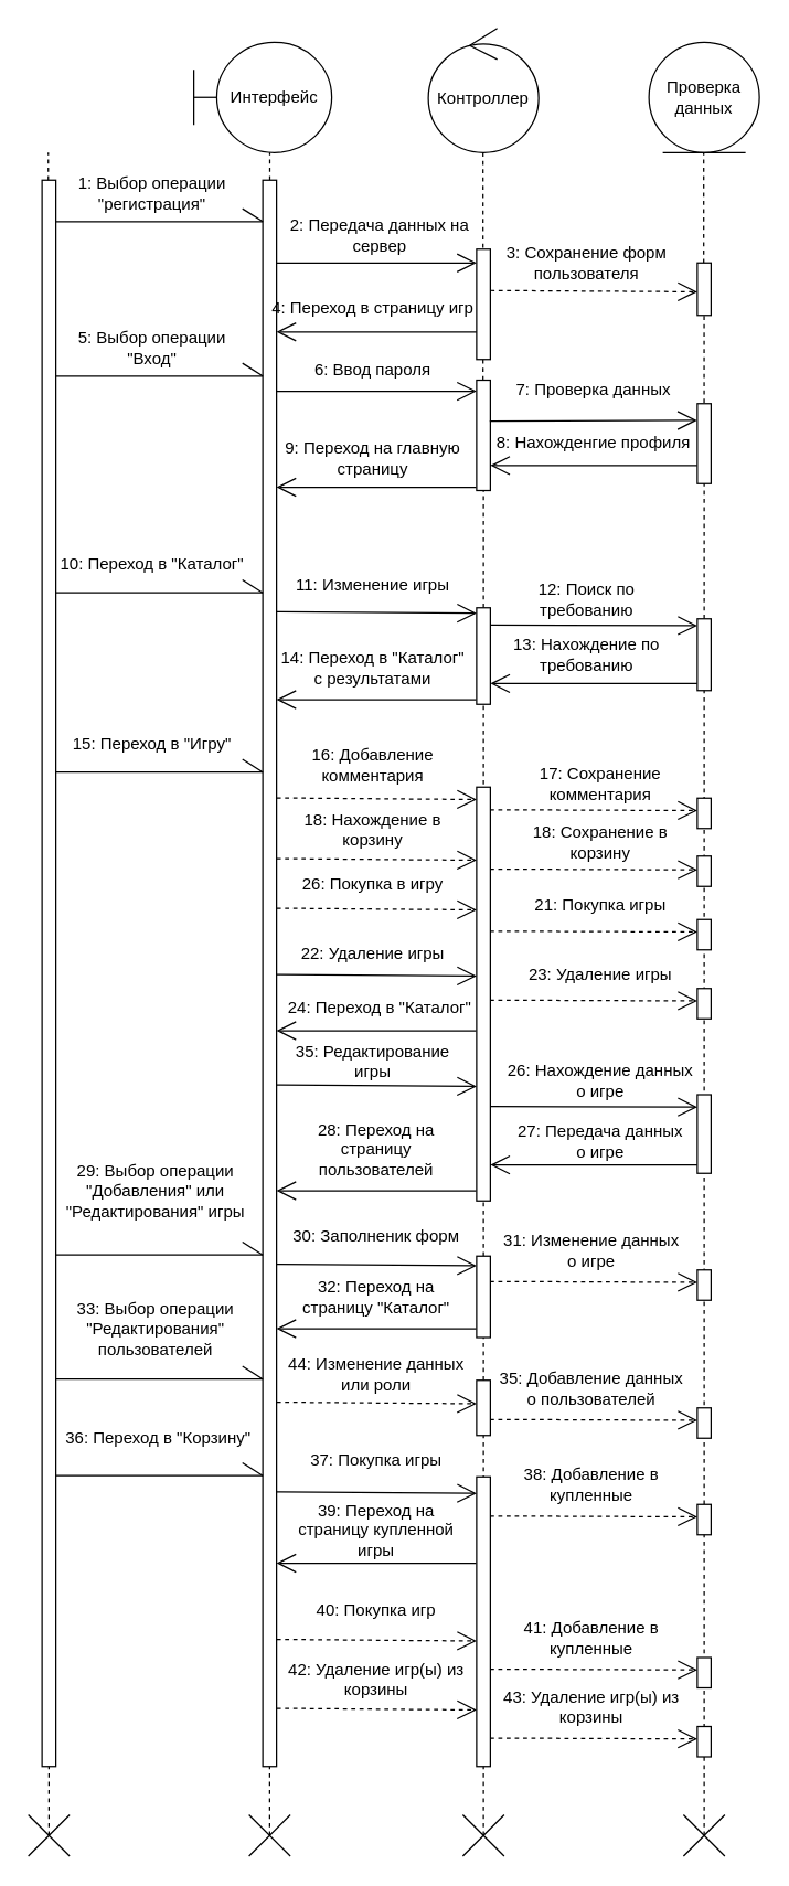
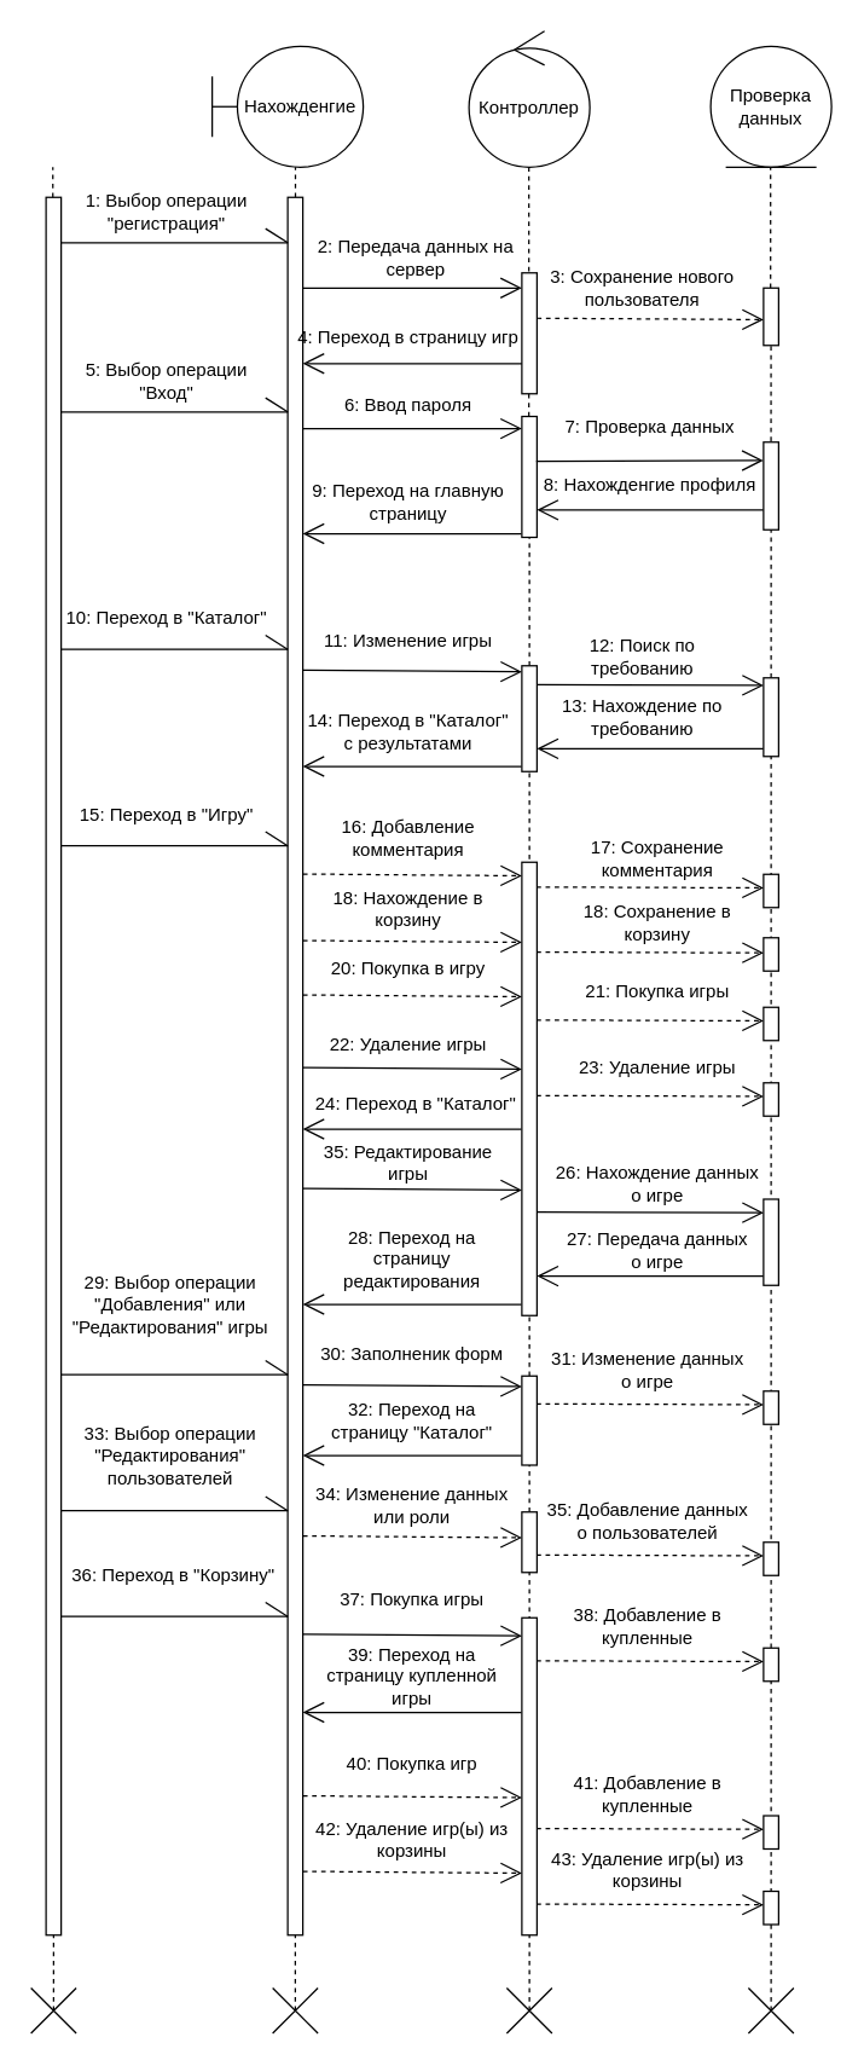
- <mxCell id="14" value="Интерфейс" style="shape=umlBoundary;whiteSpace=wrap;html=1;" vertex="1" parent="1"><mxGeometry x="140" y="30" width="100" height="80" as="geometry" /></mxCell>
+ <mxCell id="14" value="Нахожденгие" style="shape=umlBoundary;whiteSpace=wrap;html=1;" vertex="1" parent="1"><mxGeometry x="140" y="30" width="100" height="80" as="geometry" /></mxCell>
- <mxCell id="21" value="3: Сохранение форм пользователя" style="text;html=1;strokeColor=none;fillColor=none;align=center;verticalAlign=middle;whiteSpace=wrap;rounded=0;" vertex="1" parent="1"><mxGeometry x="345" y="180" width="160" height="20" as="geometry" /></mxCell>
+ <mxCell id="21" value="3: Сохранение нового пользователя" style="text;html=1;strokeColor=none;fillColor=none;align=center;verticalAlign=middle;whiteSpace=wrap;rounded=0;" vertex="1" parent="1"><mxGeometry x="345" y="180" width="160" height="20" as="geometry" /></mxCell>
- <mxCell id="63" value="26: Покупка в игру" style="text;html=1;strokeColor=none;fillColor=none;align=center;verticalAlign=middle;whiteSpace=wrap;rounded=0;" vertex="1" parent="1"><mxGeometry x="190" y="631" width="160" height="20" as="geometry" /></mxCell>
+ <mxCell id="63" value="20: Покупка в игру" style="text;html=1;strokeColor=none;fillColor=none;align=center;verticalAlign=middle;whiteSpace=wrap;rounded=0;" vertex="1" parent="1"><mxGeometry x="190" y="631" width="160" height="20" as="geometry" /></mxCell>
- <mxCell id="82" value="28: Переход на страницу пользователей" style="text;html=1;strokeColor=none;fillColor=none;align=center;verticalAlign=middle;whiteSpace=wrap;rounded=0;" vertex="1" parent="1"><mxGeometry x="204" y="806" width="137" height="54" as="geometry" /></mxCell>
+ <mxCell id="82" value="28: Переход на страницу редактирования" style="text;html=1;strokeColor=none;fillColor=none;align=center;verticalAlign=middle;whiteSpace=wrap;rounded=0;" vertex="1" parent="1"><mxGeometry x="204" y="806" width="137" height="54" as="geometry" /></mxCell>
- <mxCell id="105" value="44: Изменение данных или роли" style="text;html=1;strokeColor=none;fillColor=none;align=center;verticalAlign=middle;whiteSpace=wrap;rounded=0;" vertex="1" parent="1"><mxGeometry x="204" y="982" width="137" height="27" as="geometry" /></mxCell>
+ <mxCell id="105" value="34: Изменение данных или роли" style="text;html=1;strokeColor=none;fillColor=none;align=center;verticalAlign=middle;whiteSpace=wrap;rounded=0;" vertex="1" parent="1"><mxGeometry x="204" y="982" width="137" height="27" as="geometry" /></mxCell>
